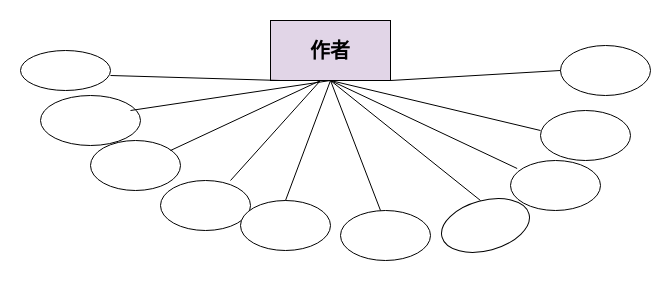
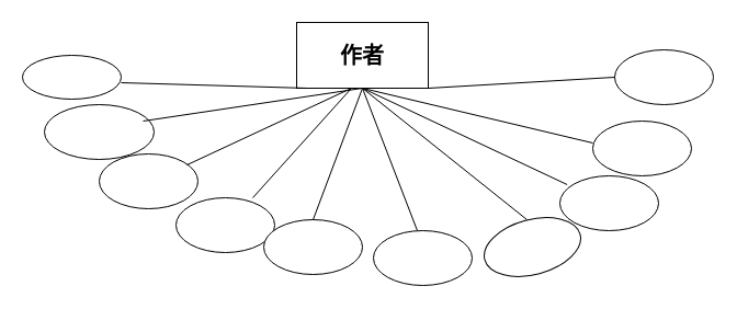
- <mxCell id="2" value="&lt;b&gt;&lt;font style=&quot;font-size: 20px&quot;&gt;作者&lt;/font&gt;&lt;/b&gt;" style="rounded=0;whiteSpace=wrap;html=1;fillColor=#e1d5e7;" vertex="1" parent="1"><mxGeometry x="270" y="20" width="120" height="60" as="geometry" /></mxCell>
+ <mxCell id="2" value="&lt;b&gt;&lt;font style=&quot;font-size: 20px&quot;&gt;作者&lt;/font&gt;&lt;/b&gt;" style="rounded=0;whiteSpace=wrap;html=1;" vertex="1" parent="1"><mxGeometry x="270" y="20" width="120" height="60" as="geometry" /></mxCell>
